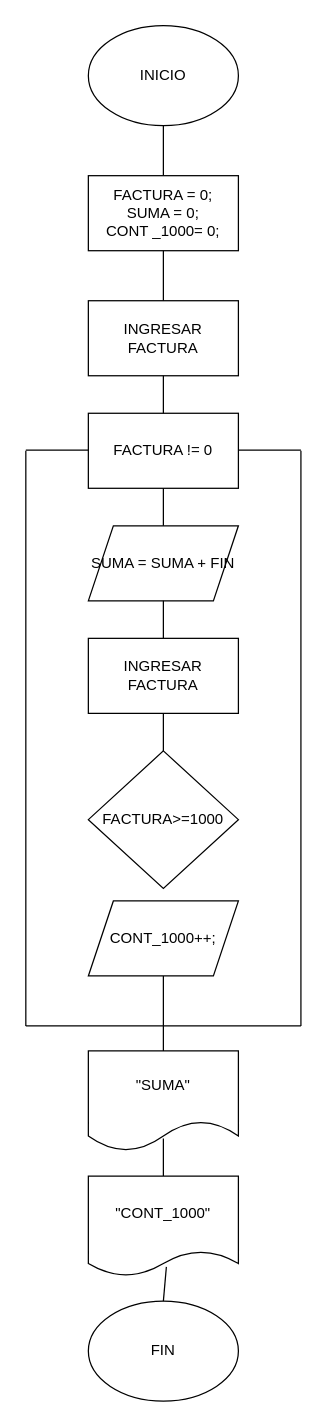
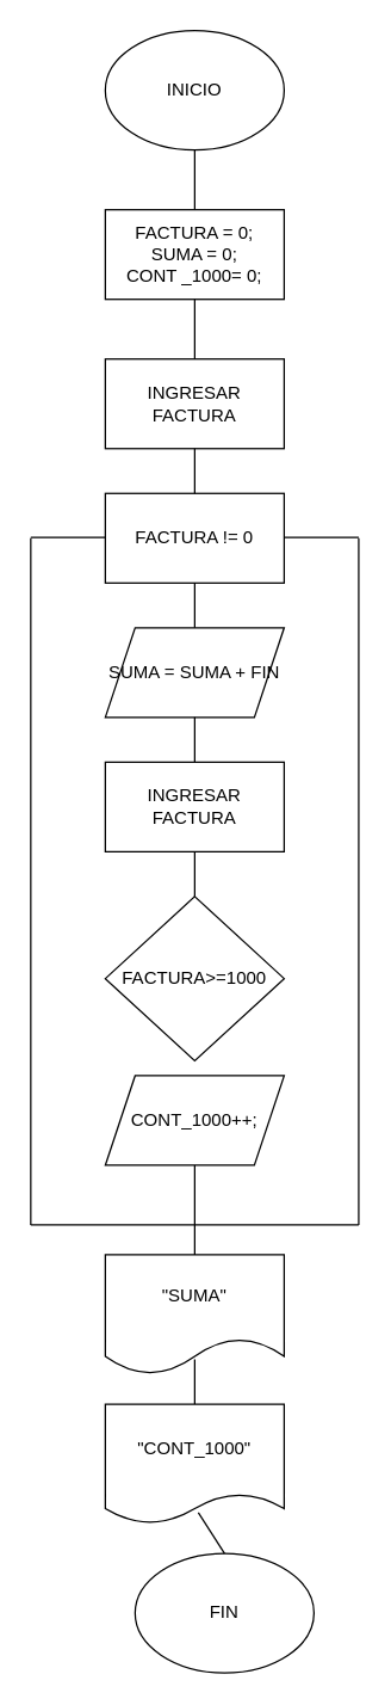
- <mxCell id="27" value="FIN" style="ellipse;whiteSpace=wrap;html=1;" vertex="1" parent="1"><mxGeometry x="70" y="1040" width="120" height="80" as="geometry" /></mxCell>
+ <mxCell id="27" value="FIN" style="ellipse;whiteSpace=wrap;html=1;" vertex="1" parent="1"><mxGeometry x="90" y="1040" width="120" height="80" as="geometry" /></mxCell>
